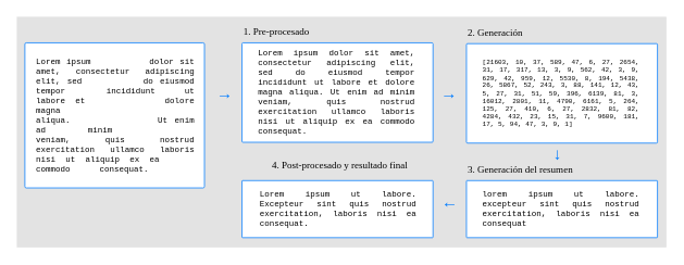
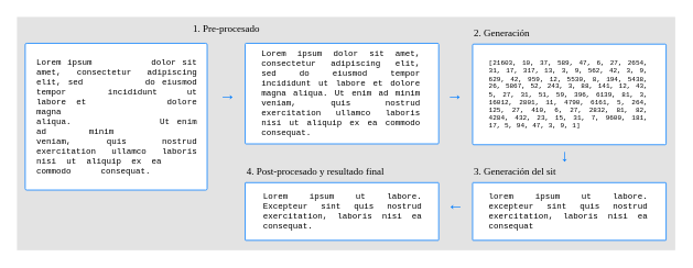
- <mxCell id="3" value="1. Pre-procesado" style="text;html=1;strokeColor=none;fillColor=none;align=left;verticalAlign=middle;whiteSpace=wrap;rounded=0;fontSize=12;fontFamily=Ubuntu;fontSource=https%3A%2F%2Ffonts.googleapis.com%2Fcss%3Ffamily%3DUbuntu;" vertex="1" parent="1"><mxGeometry x="296" y="29.01" width="100" height="20" as="geometry" /></mxCell>
+ <mxCell id="3" value="1. Pre-procesado" style="text;html=1;strokeColor=none;fillColor=none;align=left;verticalAlign=middle;whiteSpace=wrap;rounded=0;fontSize=12;fontFamily=Ubuntu;fontSource=https%3A%2F%2Ffonts.googleapis.com%2Fcss%3Ffamily%3DUbuntu;" vertex="1" parent="1"><mxGeometry x="231" y="24.01" width="100" height="20" as="geometry" /></mxCell>
- <mxCell id="18" value="4. Post-procesado y resultado final" style="text;html=1;strokeColor=none;fillColor=none;align=left;verticalAlign=middle;whiteSpace=wrap;rounded=0;fontSize=12;fontFamily=Ubuntu;fontSource=https%3A%2F%2Ffonts.googleapis.com%2Fcss%3Ffamily%3DUbuntu;" vertex="1" parent="1"><mxGeometry x="330.5" y="193" width="199" height="20" as="geometry" /></mxCell>
+ <mxCell id="18" value="4. Post-procesado y resultado final" style="text;html=1;strokeColor=none;fillColor=none;align=left;verticalAlign=middle;whiteSpace=wrap;rounded=0;fontSize=12;fontFamily=Ubuntu;fontSource=https%3A%2F%2Ffonts.googleapis.com%2Fcss%3Ffamily%3DUbuntu;" vertex="1" parent="1"><mxGeometry x="295.5" y="198" width="199" height="20" as="geometry" /></mxCell>
- <mxCell id="14" value="3. Generación del resumen" style="text;html=1;strokeColor=none;fillColor=none;align=left;verticalAlign=middle;whiteSpace=wrap;rounded=0;fontSize=12;fontFamily=Ubuntu;fontSource=https%3A%2F%2Ffonts.googleapis.com%2Fcss%3Ffamily%3DUbuntu;" vertex="1" parent="1"><mxGeometry x="571" y="198" width="199" height="20" as="geometry" /></mxCell>
+ <mxCell id="14" value="3. Generación del sit" style="text;html=1;strokeColor=none;fillColor=none;align=left;verticalAlign=middle;whiteSpace=wrap;rounded=0;fontSize=12;fontFamily=Ubuntu;fontSource=https%3A%2F%2Ffonts.googleapis.com%2Fcss%3Ffamily%3DUbuntu;" vertex="1" parent="1"><mxGeometry x="571" y="198" width="199" height="20" as="geometry" /></mxCell>
